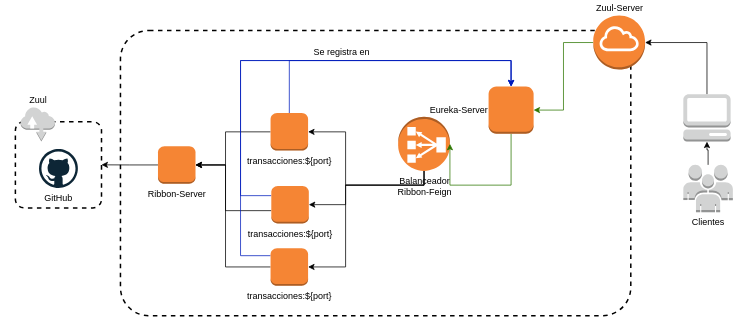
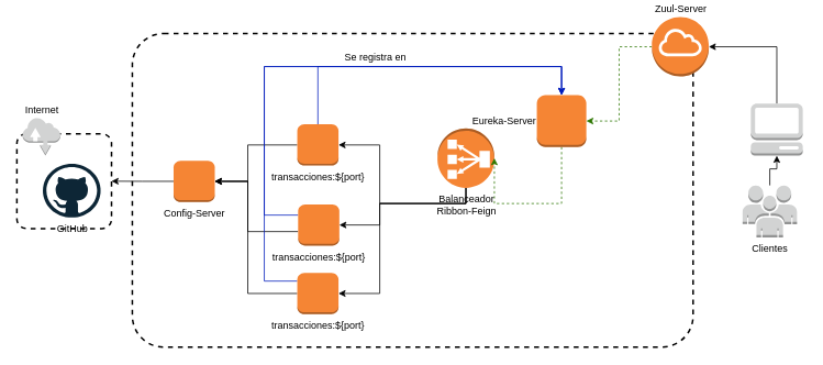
- <mxCell id="6" style="edgeStyle=orthogonalEdgeStyle;rounded=0;orthogonalLoop=1;jettySize=auto;html=1;entryX=1;entryY=0.5;entryDx=0;entryDy=0;entryPerimeter=0;fontColor=#000000;fillColor=#60a917;strokeColor=#2D7600;" parent="1" source="7" target="16" edge="1"><mxGeometry relative="1" as="geometry" /></mxCell>
+ <mxCell id="6" style="edgeStyle=orthogonalEdgeStyle;rounded=0;orthogonalLoop=1;jettySize=auto;html=1;entryX=1;entryY=0.5;entryDx=0;entryDy=0;entryPerimeter=0;fontColor=#000000;fillColor=#60a917;strokeColor=#2D7600;dashed=1;" parent="1" source="7" target="16" edge="1"><mxGeometry relative="1" as="geometry" /></mxCell>
- <mxCell id="23" value="Zuul" style="outlineConnect=0;dashed=0;verticalLabelPosition=top;verticalAlign=bottom;align=center;html=1;shape=mxgraph.aws3.internet;fillColor=#D2D3D3;gradientColor=none;labelPosition=center;" parent="21" vertex="1"><mxGeometry x="7" width="45.75" height="45.75" as="geometry" /></mxCell>
+ <mxCell id="23" value="Internet" style="outlineConnect=0;dashed=0;verticalLabelPosition=top;verticalAlign=bottom;align=center;html=1;shape=mxgraph.aws3.internet;fillColor=#D2D3D3;gradientColor=none;labelPosition=center;" parent="21" vertex="1"><mxGeometry x="7" width="45.75" height="45.75" as="geometry" /></mxCell>
- <mxCell id="24" value="GitHub" style="dashed=0;outlineConnect=0;html=1;align=center;labelPosition=center;verticalLabelPosition=bottom;verticalAlign=top;shape=mxgraph.weblogos.github" parent="21" vertex="1"><mxGeometry x="31.5" y="56.0" width="51.75" height="51.75" as="geometry" /></mxCell>
+ <mxCell id="24" value="GitHub" style="dashed=0;outlineConnect=0;html=1;align=center;labelPosition=center;verticalLabelPosition=bottom;verticalAlign=top;shape=mxgraph.weblogos.github" parent="21" vertex="1"><mxGeometry x="31.5" y="56.0" width="70" height="65" as="geometry" /></mxCell>
- <mxCell id="15" style="edgeStyle=orthogonalEdgeStyle;rounded=0;orthogonalLoop=1;jettySize=auto;html=1;entryX=0;entryY=0.5;entryDx=0;entryDy=0;entryPerimeter=0;fillColor=#60a917;strokeColor=#2D7600;" parent="1" source="16" target="11" edge="1"><mxGeometry relative="1" as="geometry"><Array as="points"><mxPoint x="681" y="246" /></Array></mxGeometry></mxCell>
+ <mxCell id="15" style="edgeStyle=orthogonalEdgeStyle;rounded=0;orthogonalLoop=1;jettySize=auto;html=1;entryX=0;entryY=0.5;entryDx=0;entryDy=0;entryPerimeter=0;fillColor=#60a917;strokeColor=#2D7600;dashed=1;" parent="1" source="16" target="11" edge="1"><mxGeometry relative="1" as="geometry"><Array as="points"><mxPoint x="681" y="246" /></Array></mxGeometry></mxCell>
- <mxCell id="31" value="Clientes" style="outlineConnect=0;dashed=0;verticalLabelPosition=bottom;verticalAlign=top;align=center;html=1;shape=mxgraph.aws3.users;fillColor=#D2D3D3;gradientColor=none;" parent="1" vertex="1"><mxGeometry x="910" y="219" width="66" height="63" as="geometry" /></mxCell>
+ <mxCell id="31" value="Clientes" style="outlineConnect=0;dashed=0;verticalLabelPosition=bottom;verticalAlign=top;align=center;html=1;shape=mxgraph.aws3.users;fillColor=#D2D3D3;gradientColor=none;" parent="1" vertex="1"><mxGeometry x="900" y="224" width="66" height="63" as="geometry" /></mxCell>
- <mxCell id="19" value="Ribbon-Server" style="outlineConnect=0;dashed=0;verticalLabelPosition=bottom;verticalAlign=top;align=center;html=1;shape=mxgraph.aws3.instance;fillColor=#F58534;gradientColor=none;labelPosition=center;fontColor=#000000;" parent="1" vertex="1"><mxGeometry x="210" y="194.125" width="50" height="50" as="geometry" /></mxCell>
+ <mxCell id="19" value="Config-Server" style="outlineConnect=0;dashed=0;verticalLabelPosition=bottom;verticalAlign=top;align=center;html=1;shape=mxgraph.aws3.instance;fillColor=#F58534;gradientColor=none;labelPosition=center;fontColor=#000000;" parent="1" vertex="1"><mxGeometry x="210" y="194.125" width="50" height="50" as="geometry" /></mxCell>
